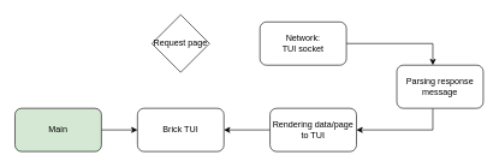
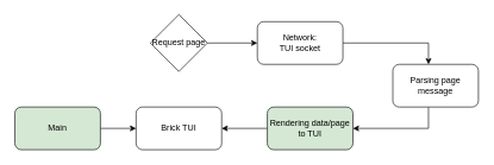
+ <mxCell id="11" style="edgeStyle=orthogonalEdgeStyle;rounded=0;orthogonalLoop=1;jettySize=auto;html=1;" edge="1" parent="1" source="12" target="3"><mxGeometry relative="1" as="geometry" /></mxCell>
- <mxCell id="5" value="Parsing response message" style="rounded=1;whiteSpace=wrap;html=1;" vertex="1" parent="1"><mxGeometry x="550" y="90" width="120" height="60" as="geometry" /></mxCell>
+ <mxCell id="5" value="Parsing page message" style="rounded=1;whiteSpace=wrap;html=1;" vertex="1" parent="1"><mxGeometry x="550" y="90" width="120" height="60" as="geometry" /></mxCell>
- <mxCell id="8" value="Rendering data/page to TUI" style="rounded=1;whiteSpace=wrap;html=1;" vertex="1" parent="1"><mxGeometry x="374" y="150" width="120" height="60" as="geometry" /></mxCell>
+ <mxCell id="8" value="Rendering data/page to TUI" style="rounded=1;whiteSpace=wrap;html=1;fillColor=#d5e8d4;" vertex="1" parent="1"><mxGeometry x="374" y="150" width="120" height="60" as="geometry" /></mxCell>
